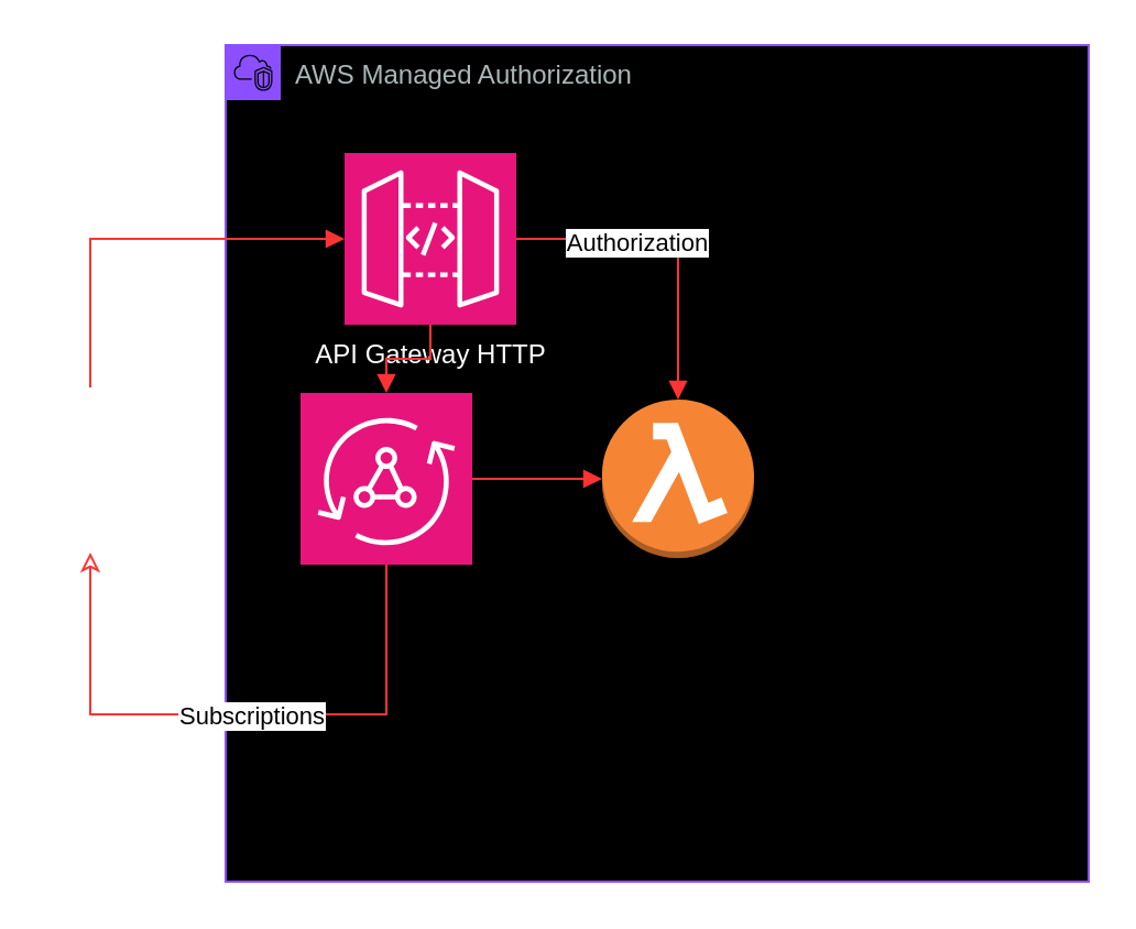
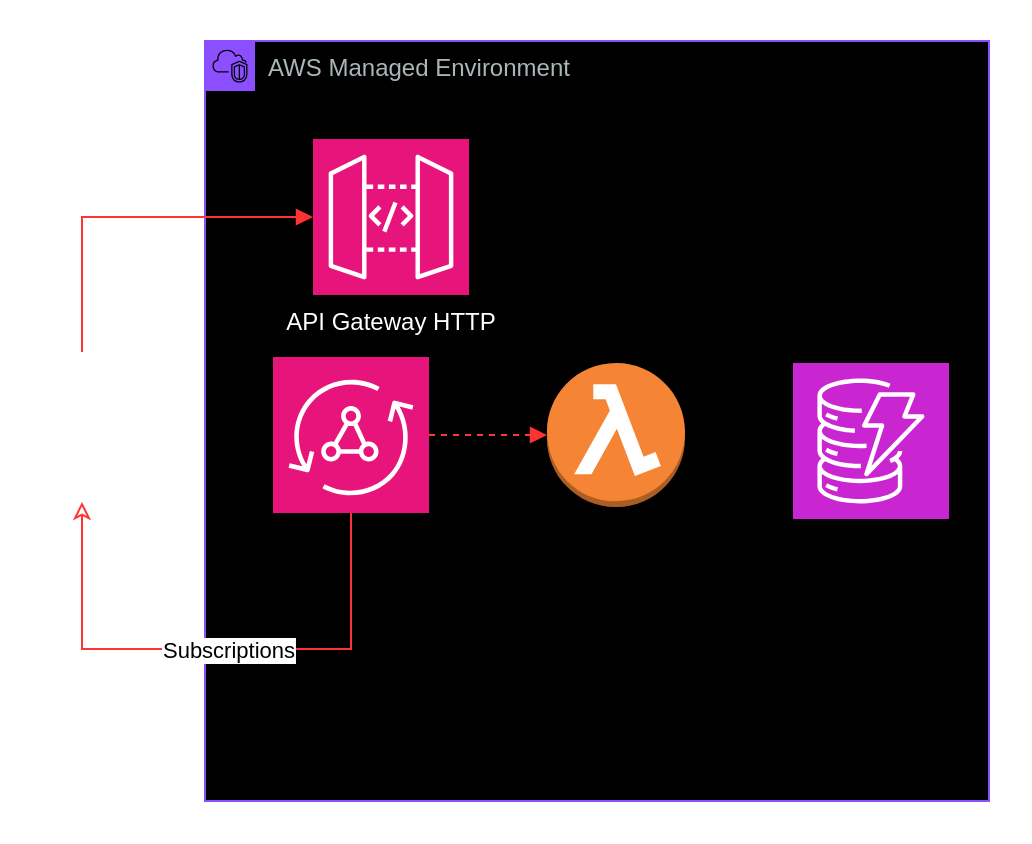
- <mxCell id="2" value="AWS Managed Authorization" style="points=[[0,0],[0.25,0],[0.5,0],[0.75,0],[1,0],[1,0.25],[1,0.5],[1,0.75],[1,1],[0.75,1],[0.5,1],[0.25,1],[0,1],[0,0.75],[0,0.5],[0,0.25]];outlineConnect=0;gradientColor=none;html=1;whiteSpace=wrap;fontSize=12;fontStyle=0;container=1;pointerEvents=0;collapsible=0;recursiveResize=0;shape=mxgraph.aws4.group;grIcon=mxgraph.aws4.group_vpc2;strokeColor=#8C4FFF;fillColor=light-dark(#000000,#660033);verticalAlign=top;align=left;spacingLeft=30;fontColor=light-dark(#AAB7B8,#FFFFFF);dashed=0;" parent="1" vertex="1"><mxGeometry x="102" y="20" width="392" height="380" as="geometry" /></mxCell>
+ <mxCell id="2" value="AWS Managed Environment" style="points=[[0,0],[0.25,0],[0.5,0],[0.75,0],[1,0],[1,0.25],[1,0.5],[1,0.75],[1,1],[0.75,1],[0.5,1],[0.25,1],[0,1],[0,0.75],[0,0.5],[0,0.25]];outlineConnect=0;gradientColor=none;html=1;whiteSpace=wrap;fontSize=12;fontStyle=0;container=1;pointerEvents=0;collapsible=0;recursiveResize=0;shape=mxgraph.aws4.group;grIcon=mxgraph.aws4.group_vpc2;strokeColor=#8C4FFF;fillColor=light-dark(#000000,#660033);verticalAlign=top;align=left;spacingLeft=30;fontColor=light-dark(#AAB7B8,#FFFFFF);dashed=0;" parent="1" vertex="1"><mxGeometry x="102" y="20" width="392" height="380" as="geometry" /></mxCell>
- <mxCell id="13" value="" style="edgeStyle=orthogonalEdgeStyle;html=1;endArrow=block;elbow=vertical;startArrow=none;endFill=1;strokeColor=#FF3333;rounded=0;" parent="1" source="7" target="3" edge="1"><mxGeometry width="100" relative="1" as="geometry"><mxPoint x="291" y="148" as="sourcePoint" /><mxPoint x="386" y="80" as="targetPoint" /><Array as="points" /></mxGeometry></mxCell>
- <mxCell id="14" value="Authorization" style="edgeLabel;html=1;align=center;verticalAlign=middle;resizable=0;points=[];" parent="13" vertex="1" connectable="0"><mxGeometry x="-0.263" y="-1" relative="1" as="geometry"><mxPoint as="offset" /></mxGeometry></mxCell>
- <mxCell id="12" value="" style="edgeStyle=orthogonalEdgeStyle;html=1;endArrow=block;elbow=vertical;startArrow=none;endFill=1;strokeColor=#FF3333;rounded=0;" parent="1" source="7" target="4" edge="1"><mxGeometry width="100" relative="1" as="geometry"><mxPoint x="201" y="150" as="sourcePoint" /><mxPoint x="341.5" y="196" as="targetPoint" /></mxGeometry></mxCell>
- <mxCell id="5" value="" style="edgeStyle=orthogonalEdgeStyle;html=1;endArrow=block;elbow=vertical;startArrow=none;endFill=1;strokeColor=#FF3333;rounded=0;" parent="2" source="4" target="3" edge="1"><mxGeometry width="100" relative="1" as="geometry"><mxPoint x="-25" y="119" as="sourcePoint" /><mxPoint x="131" y="168" as="targetPoint" /></mxGeometry></mxCell>
+ <mxCell id="5" value="" style="edgeStyle=orthogonalEdgeStyle;html=1;endArrow=block;elbow=vertical;startArrow=none;endFill=1;strokeColor=#FF3333;rounded=0;dashed=1;" parent="2" source="4" target="3" edge="1"><mxGeometry width="100" relative="1" as="geometry"><mxPoint x="-25" y="119" as="sourcePoint" /><mxPoint x="131" y="168" as="targetPoint" /></mxGeometry></mxCell>
+ <mxCell id="6" value="&lt;font style=&quot;color: light-dark(rgb(0, 0, 0), rgb(255, 255, 255));&quot;&gt;DynamoDB&lt;/font&gt;" style="sketch=0;points=[[0,0,0],[0.25,0,0],[0.5,0,0],[0.75,0,0],[1,0,0],[0,1,0],[0.25,1,0],[0.5,1,0],[0.75,1,0],[1,1,0],[0,0.25,0],[0,0.5,0],[0,0.75,0],[1,0.25,0],[1,0.5,0],[1,0.75,0]];outlineConnect=0;fontColor=#232F3E;fillColor=#C925D1;strokeColor=#ffffff;dashed=0;verticalLabelPosition=bottom;verticalAlign=top;align=center;html=1;fontSize=12;fontStyle=0;aspect=fixed;shape=mxgraph.aws4.resourceIcon;resIcon=mxgraph.aws4.dynamodb;" parent="2" vertex="1"><mxGeometry x="294" y="161" width="78" height="78" as="geometry" /></mxCell>
